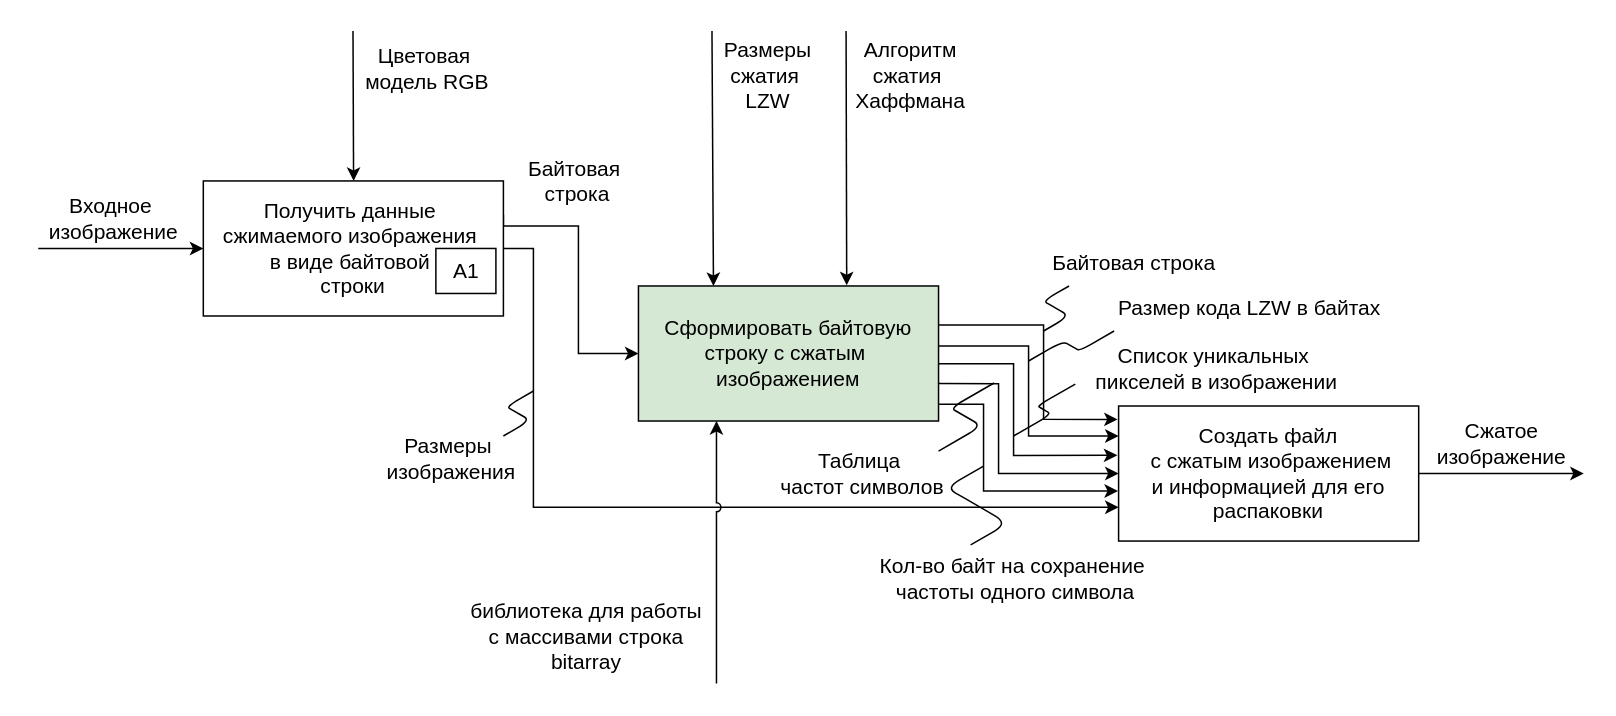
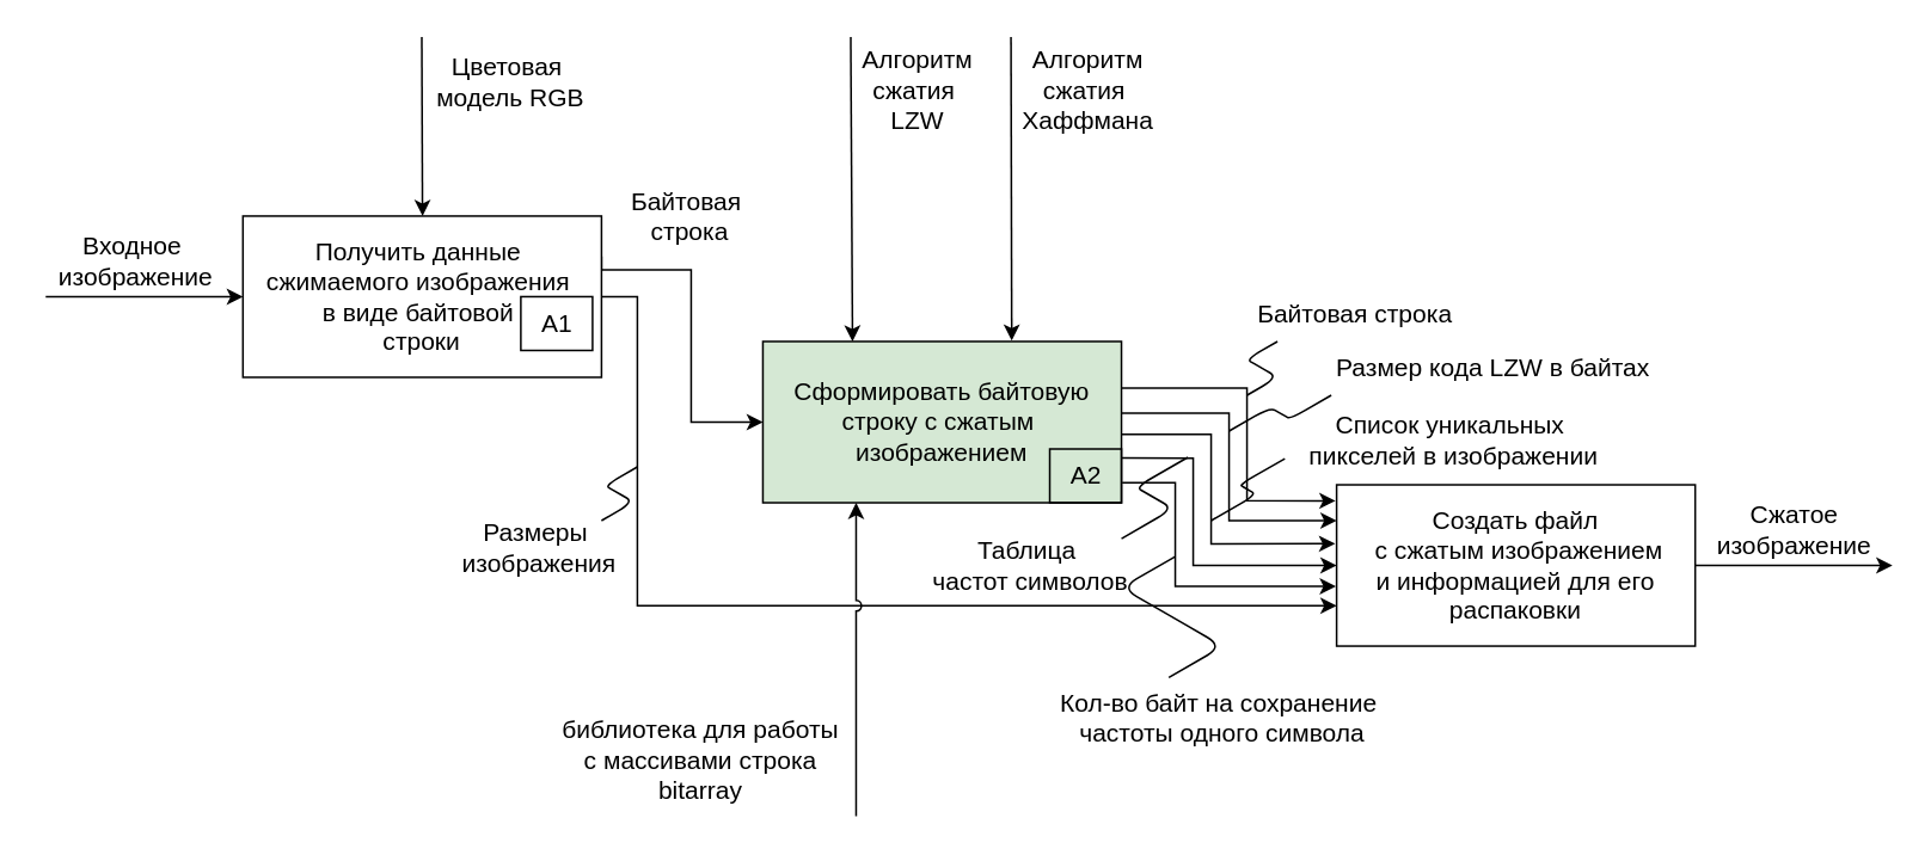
- <mxCell id="34" value="Размеры &lt;br&gt;сжатия&amp;nbsp;&lt;div&gt;&lt;font style=&quot;color: rgb(0, 0, 0);&quot;&gt;LZW&lt;/font&gt;&lt;/div&gt;" style="text;html=1;align=center;verticalAlign=middle;resizable=0;points=[];autosize=1;strokeColor=none;fillColor=none;fontSize=14;" vertex="1" parent="1"><mxGeometry x="466" y="20" width="90" height="60" as="geometry" /></mxCell>
+ <mxCell id="34" value="Алгоритм &lt;br&gt;сжатия&amp;nbsp;&lt;div&gt;&lt;font style=&quot;color: rgb(0, 0, 0);&quot;&gt;LZW&lt;/font&gt;&lt;/div&gt;" style="text;html=1;align=center;verticalAlign=middle;resizable=0;points=[];autosize=1;strokeColor=none;fillColor=none;fontSize=14;" vertex="1" parent="1"><mxGeometry x="466" y="20" width="90" height="60" as="geometry" /></mxCell>
+ <mxCell id="12" value="A2" style="text;html=1;align=center;verticalAlign=middle;resizable=0;points=[];autosize=1;strokeColor=default;fillColor=none;fontSize=14;" parent="1" vertex="1"><mxGeometry x="585" y="250" width="40" height="30" as="geometry" /></mxCell>
- <mxCell id="22" value="&lt;font style=&quot;color: rgb(0, 0, 0);&quot;&gt;Кол-во байт на сохранение&lt;/font&gt;&lt;div&gt;&lt;font style=&quot;color: rgb(0, 0, 0);&quot;&gt;&amp;nbsp;частоты одного символа&lt;/font&gt;&lt;/div&gt;" style="text;html=1;align=center;verticalAlign=middle;resizable=0;points=[];autosize=1;strokeColor=none;fillColor=none;fontSize=14;" parent="1" vertex="1"><mxGeometry x="574" y="360" width="200" height="50" as="geometry" /></mxCell>
+ <mxCell id="22" value="&lt;font style=&quot;color: rgb(0, 0, 0);&quot;&gt;Кол-во байт на сохранение&lt;/font&gt;&lt;div&gt;&lt;font style=&quot;color: rgb(0, 0, 0);&quot;&gt;&amp;nbsp;частоты одного символа&lt;/font&gt;&lt;/div&gt;" style="text;html=1;align=center;verticalAlign=middle;resizable=0;points=[];autosize=1;strokeColor=none;fillColor=none;fontSize=14;" parent="1" vertex="1"><mxGeometry x="579" y="375" width="200" height="50" as="geometry" /></mxCell>
